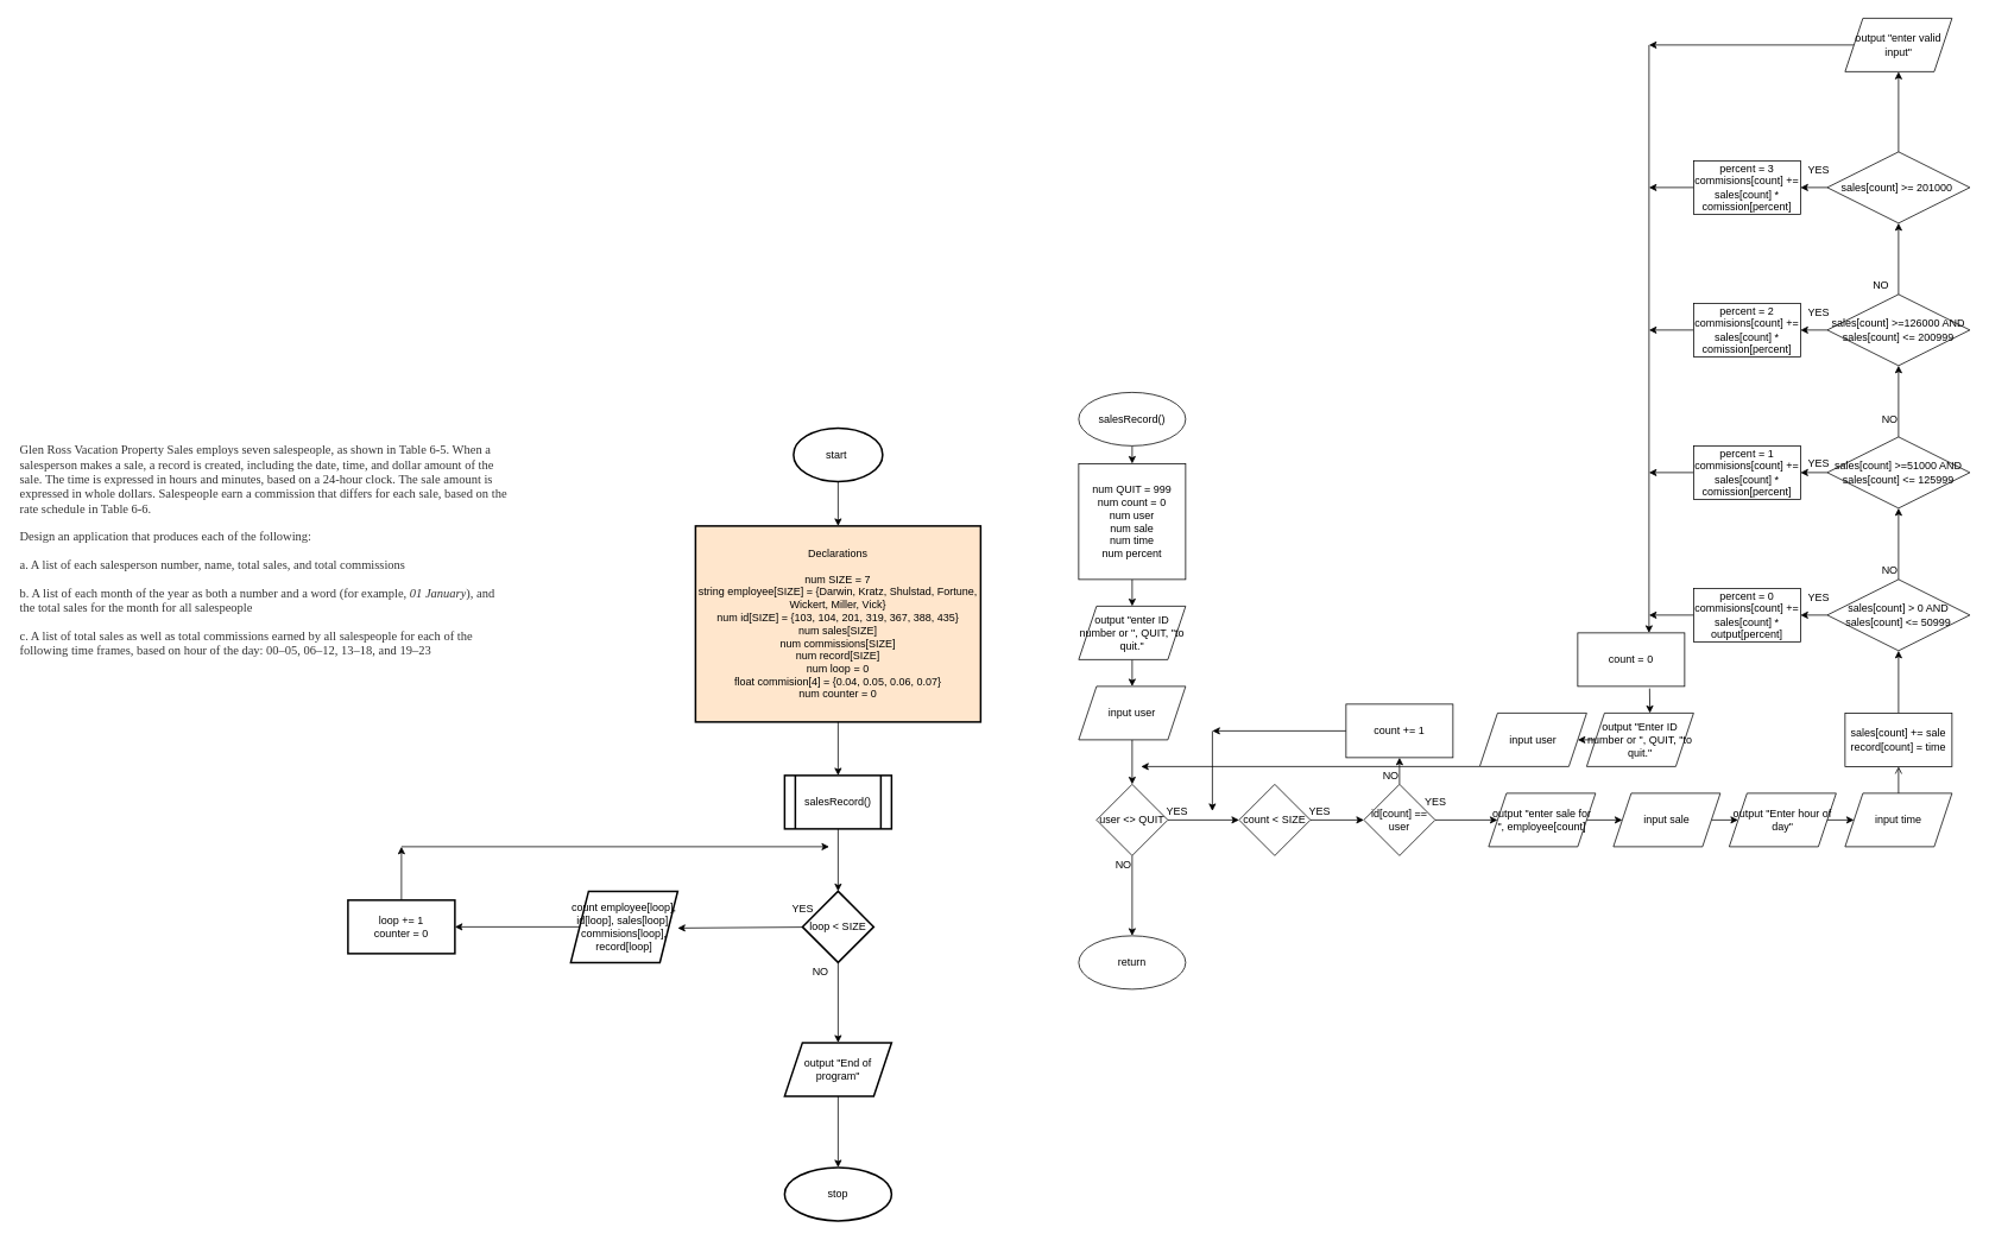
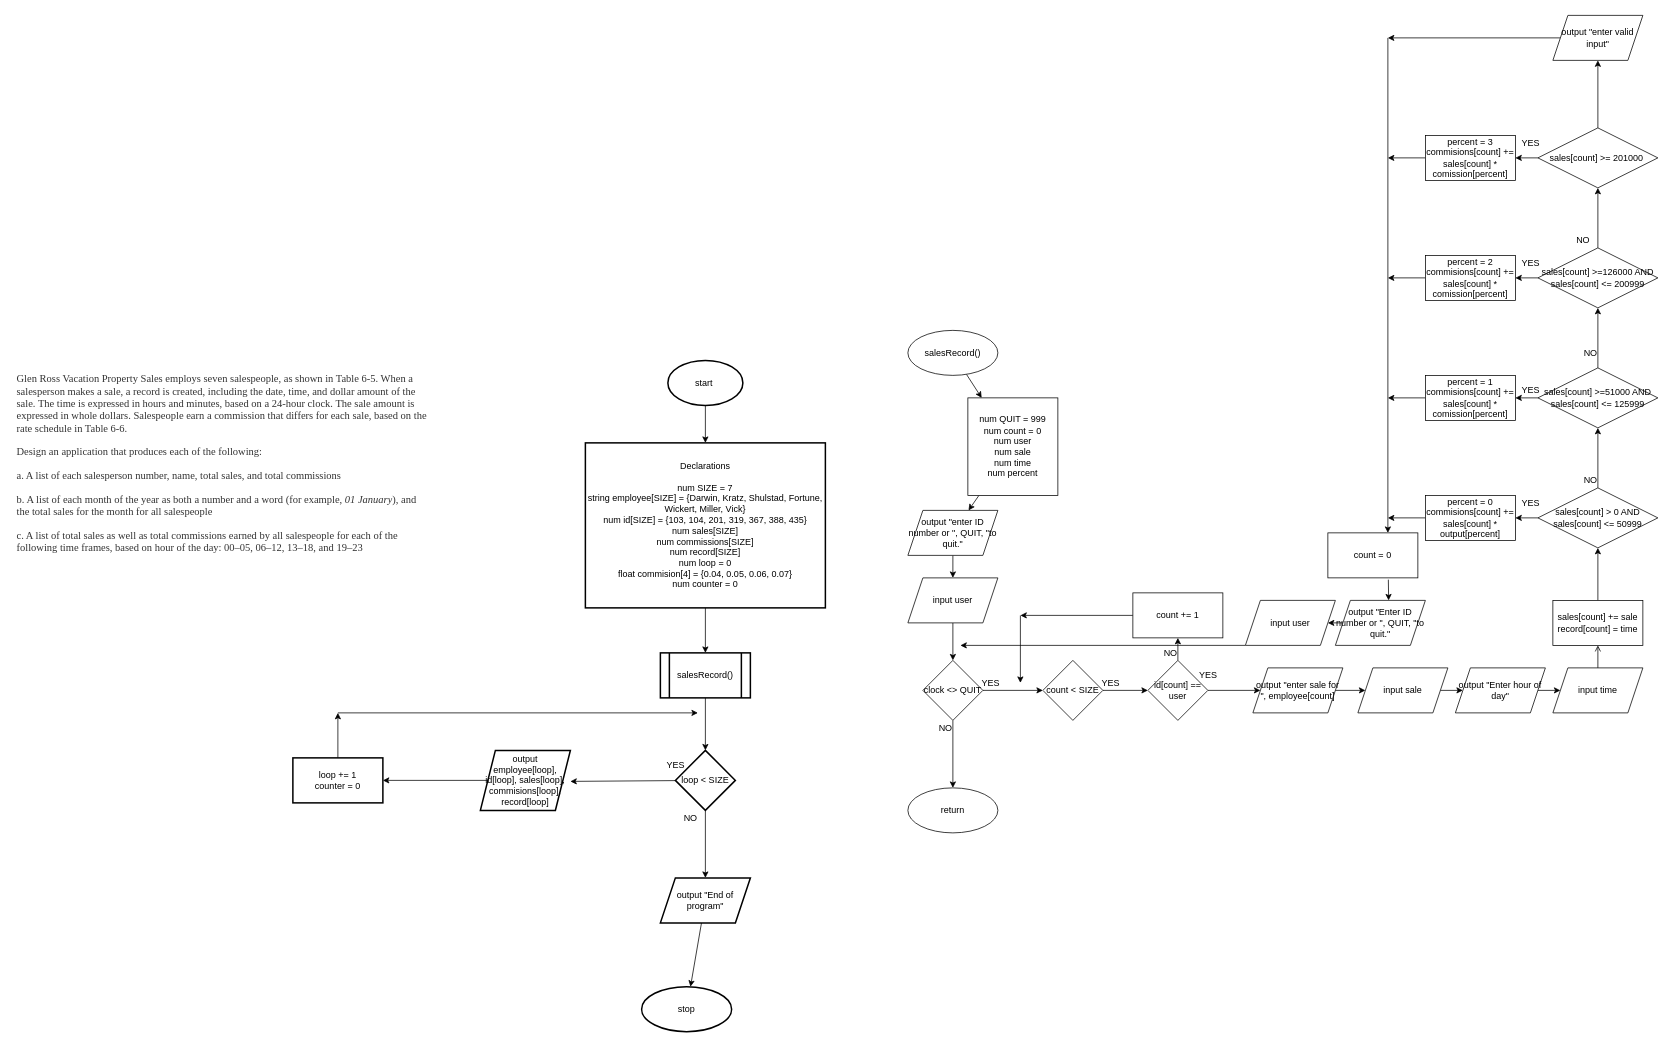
- <mxCell id="11" value="num QUIT = 999&lt;br&gt;num count = 0&lt;br&gt;num user&lt;br&gt;num sale&lt;br&gt;num time&lt;br&gt;num percent" style="whiteSpace=wrap;html=1;" vertex="1" parent="1"><mxGeometry x="1210" y="520" width="120" height="130" as="geometry" /></mxCell>
+ <mxCell id="11" value="num QUIT = 999&lt;br&gt;num count = 0&lt;br&gt;num user&lt;br&gt;num sale&lt;br&gt;num time&lt;br&gt;num percent" style="whiteSpace=wrap;html=1;" vertex="1" parent="1"><mxGeometry x="1290" y="530" width="120" height="130" as="geometry" /></mxCell>
- <mxCell id="7" value="Declarations&lt;br&gt;&lt;br&gt;num SIZE = 7&lt;br&gt;string employee[SIZE] = {Darwin, Kratz, Shulstad, Fortune, Wickert, Miller, Vick}&lt;br&gt;num id[SIZE] = {103, 104, 201, 319, 367, 388, 435}&lt;br&gt;num sales[SIZE]&lt;br&gt;num commissions[SIZE]&lt;br&gt;num record[SIZE]&lt;br&gt;num loop = 0&lt;br&gt;float commision[4] = {0.04, 0.05, 0.06, 0.07}&lt;br&gt;num counter = 0" style="whiteSpace=wrap;html=1;strokeWidth=2;fillColor=#ffe6cc;" vertex="1" parent="1"><mxGeometry x="780" y="590" width="320" height="220" as="geometry" /></mxCell>
+ <mxCell id="7" value="Declarations&lt;br&gt;&lt;br&gt;num SIZE = 7&lt;br&gt;string employee[SIZE] = {Darwin, Kratz, Shulstad, Fortune, Wickert, Miller, Vick}&lt;br&gt;num id[SIZE] = {103, 104, 201, 319, 367, 388, 435}&lt;br&gt;num sales[SIZE]&lt;br&gt;num commissions[SIZE]&lt;br&gt;num record[SIZE]&lt;br&gt;num loop = 0&lt;br&gt;float commision[4] = {0.04, 0.05, 0.06, 0.07}&lt;br&gt;num counter = 0" style="whiteSpace=wrap;html=1;strokeWidth=2;" vertex="1" parent="1"><mxGeometry x="780" y="590" width="320" height="220" as="geometry" /></mxCell>
- <mxCell id="18" value="user &amp;lt;&amp;gt; QUIT" style="rhombus;whiteSpace=wrap;html=1;" vertex="1" parent="1"><mxGeometry x="1230" y="880" width="80" height="80" as="geometry" /></mxCell>
+ <mxCell id="18" value="clock &amp;lt;&amp;gt; QUIT" style="rhombus;whiteSpace=wrap;html=1;" vertex="1" parent="1"><mxGeometry x="1230" y="880" width="80" height="80" as="geometry" /></mxCell>
- <mxCell id="45" value="count employee[loop], id[loop], sales[loop], commisions[loop], record[loop]" style="shape=parallelogram;perimeter=parallelogramPerimeter;whiteSpace=wrap;html=1;fixedSize=1;strokeWidth=2;" vertex="1" parent="1"><mxGeometry x="640" y="1000" width="120" height="80" as="geometry" /></mxCell>
+ <mxCell id="45" value="output employee[loop], id[loop], sales[loop], commisions[loop], record[loop]" style="shape=parallelogram;perimeter=parallelogramPerimeter;whiteSpace=wrap;html=1;fixedSize=1;strokeWidth=2;" vertex="1" parent="1"><mxGeometry x="640" y="1000" width="120" height="80" as="geometry" /></mxCell>
- <mxCell id="90" value="stop" style="ellipse;whiteSpace=wrap;html=1;strokeWidth=2;" vertex="1" parent="1"><mxGeometry x="880" y="1310" width="120" height="60" as="geometry" /></mxCell>
+ <mxCell id="90" value="stop" style="ellipse;whiteSpace=wrap;html=1;strokeWidth=2;" vertex="1" parent="1"><mxGeometry x="855" y="1315" width="120" height="60" as="geometry" /></mxCell>
